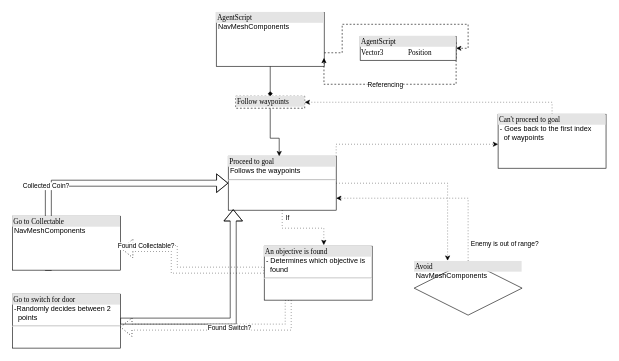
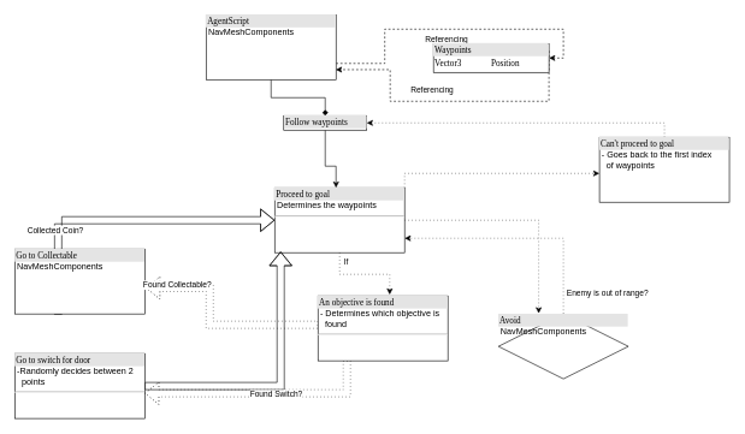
- <mxCell id="4" value="&lt;div style=&quot;box-sizing: border-box ; width: 100% ; background: #e4e4e4 ; padding: 2px&quot;&gt;AgentScript&lt;/div&gt;&lt;font face=&quot;Helvetica&quot;&gt;&amp;nbsp;NavMeshComponents&lt;/font&gt;" style="verticalAlign=top;align=left;overflow=fill;html=1;rounded=0;shadow=0;comic=0;labelBackgroundColor=none;strokeWidth=1;fontFamily=Verdana;fontSize=12" parent="1" vertex="1"><mxGeometry x="360" y="20" width="180" height="90" as="geometry" /></mxCell>
+ <mxCell id="4" value="&lt;div style=&quot;box-sizing: border-box ; width: 100% ; background: #e4e4e4 ; padding: 2px&quot;&gt;AgentScript&lt;/div&gt;&lt;font face=&quot;Helvetica&quot;&gt;&amp;nbsp;NavMeshComponents&lt;/font&gt;" style="verticalAlign=top;align=left;overflow=fill;html=1;rounded=0;shadow=0;comic=0;labelBackgroundColor=none;strokeWidth=1;fontFamily=Verdana;fontSize=12" parent="1" vertex="1"><mxGeometry x="285" y="20" width="180" height="90" as="geometry" /></mxCell>
- <mxCell id="8" value="&lt;div style=&quot;box-sizing: border-box ; width: 100% ; background: #e4e4e4 ; padding: 2px&quot;&gt;AgentScript&lt;/div&gt;&lt;table style=&quot;width: 100% ; font-size: 1em&quot; cellpadding=&quot;2&quot; cellspacing=&quot;0&quot;&gt;&lt;tbody&gt;&lt;tr&gt;&lt;td&gt;Vector3&lt;/td&gt;&lt;td&gt;Position&lt;/td&gt;&lt;/tr&gt;&lt;tr&gt;&lt;td&gt;&lt;br&gt;&lt;/td&gt;&lt;td&gt;&lt;/td&gt;&lt;/tr&gt;&lt;/tbody&gt;&lt;/table&gt;" style="verticalAlign=top;align=left;overflow=fill;html=1;rounded=0;shadow=0;comic=0;labelBackgroundColor=none;strokeWidth=1;fontFamily=Verdana;fontSize=12" parent="1" vertex="1"><mxGeometry x="600" y="60" width="160" height="40" as="geometry" /></mxCell>
+ <mxCell id="8" value="&lt;div style=&quot;box-sizing: border-box ; width: 100% ; background: #e4e4e4 ; padding: 2px&quot;&gt;Waypoints&lt;/div&gt;&lt;table style=&quot;width: 100% ; font-size: 1em&quot; cellpadding=&quot;2&quot; cellspacing=&quot;0&quot;&gt;&lt;tbody&gt;&lt;tr&gt;&lt;td&gt;Vector3&lt;/td&gt;&lt;td&gt;Position&lt;/td&gt;&lt;/tr&gt;&lt;tr&gt;&lt;td&gt;&lt;br&gt;&lt;/td&gt;&lt;td&gt;&lt;/td&gt;&lt;/tr&gt;&lt;/tbody&gt;&lt;/table&gt;" style="verticalAlign=top;align=left;overflow=fill;html=1;rounded=0;shadow=0;comic=0;labelBackgroundColor=none;strokeWidth=1;fontFamily=Verdana;fontSize=12" parent="1" vertex="1"><mxGeometry x="600" y="60" width="160" height="40" as="geometry" /></mxCell>
- <mxCell id="10" value="&lt;div style=&quot;box-sizing: border-box ; width: 100% ; background: #e4e4e4 ; padding: 2px&quot;&gt;Follow waypoints&lt;/div&gt;" style="verticalAlign=top;align=left;overflow=fill;html=1;rounded=0;shadow=0;comic=0;labelBackgroundColor=none;strokeWidth=1;fontFamily=Verdana;fontSize=12;dashed=1;" vertex="1" parent="1"><mxGeometry x="392.5" y="160" width="115" height="20" as="geometry" /></mxCell>
+ <mxCell id="10" value="&lt;div style=&quot;box-sizing: border-box ; width: 100% ; background: #e4e4e4 ; padding: 2px&quot;&gt;Follow waypoints&lt;/div&gt;" style="verticalAlign=top;align=left;overflow=fill;html=1;rounded=0;shadow=0;comic=0;labelBackgroundColor=none;strokeWidth=1;fontFamily=Verdana;fontSize=12" vertex="1" parent="1"><mxGeometry x="392.5" y="160" width="115" height="20" as="geometry" /></mxCell>
- <mxCell id="15" value="&lt;div style=&quot;box-sizing: border-box ; width: 100% ; background: #e4e4e4 ; padding: 2px&quot;&gt;Proceed to goal&lt;/div&gt;&lt;font face=&quot;Helvetica&quot;&gt;&amp;nbsp;Follows the waypoints&lt;/font&gt;&lt;hr&gt;" style="verticalAlign=top;align=left;overflow=fill;html=1;rounded=0;shadow=0;comic=0;labelBackgroundColor=none;strokeWidth=1;fontFamily=Verdana;fontSize=12" vertex="1" parent="1"><mxGeometry x="380" y="260" width="180" height="90" as="geometry" /></mxCell>
+ <mxCell id="15" value="&lt;div style=&quot;box-sizing: border-box ; width: 100% ; background: #e4e4e4 ; padding: 2px&quot;&gt;Proceed to goal&lt;/div&gt;&lt;font face=&quot;Helvetica&quot;&gt;&amp;nbsp;Determines the waypoints&lt;/font&gt;&lt;hr&gt;" style="verticalAlign=top;align=left;overflow=fill;html=1;rounded=0;shadow=0;comic=0;labelBackgroundColor=none;strokeWidth=1;fontFamily=Verdana;fontSize=12" vertex="1" parent="1"><mxGeometry x="380" y="260" width="180" height="90" as="geometry" /></mxCell>
- <mxCell id="20" value="&lt;div style=&quot;box-sizing: border-box ; width: 100% ; background: #e4e4e4 ; padding: 2px&quot;&gt;Go to Collectable&lt;/div&gt;&lt;font face=&quot;Helvetica&quot;&gt;&amp;nbsp;NavMeshComponents&lt;/font&gt;" style="verticalAlign=top;align=left;overflow=fill;html=1;rounded=0;shadow=0;comic=0;labelBackgroundColor=none;strokeWidth=1;fontFamily=Verdana;fontSize=12" vertex="1" parent="1"><mxGeometry x="20" y="360" width="180" height="90" as="geometry" /></mxCell>
+ <mxCell id="20" value="&lt;div style=&quot;box-sizing: border-box ; width: 100% ; background: #e4e4e4 ; padding: 2px&quot;&gt;Go to Collectable&lt;/div&gt;&lt;font face=&quot;Helvetica&quot;&gt;&amp;nbsp;NavMeshComponents&lt;/font&gt;" style="verticalAlign=top;align=left;overflow=fill;html=1;rounded=0;shadow=0;comic=0;labelBackgroundColor=none;strokeWidth=1;fontFamily=Verdana;fontSize=12" vertex="1" parent="1"><mxGeometry x="20" y="345" width="180" height="90" as="geometry" /></mxCell>
